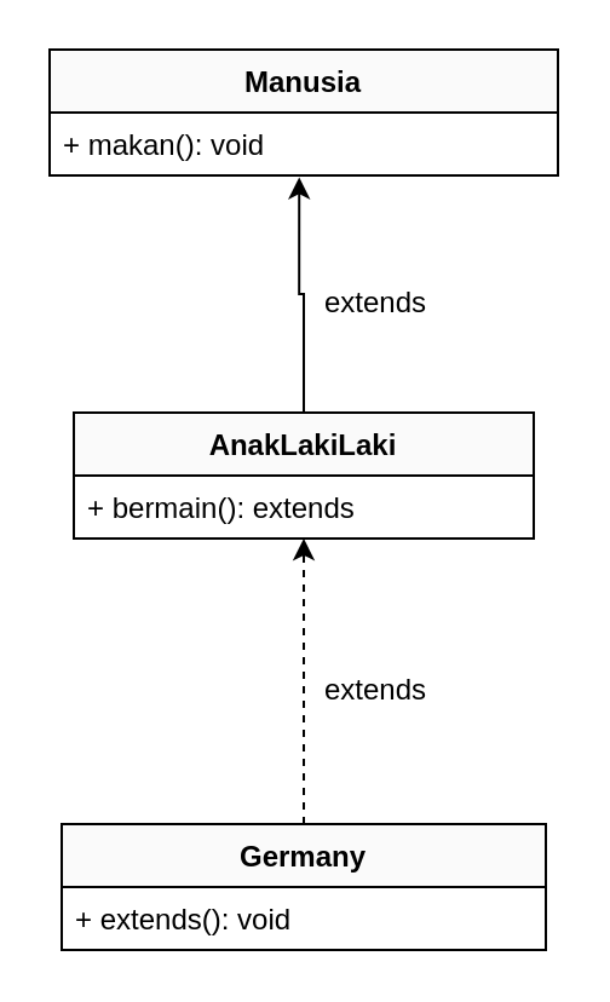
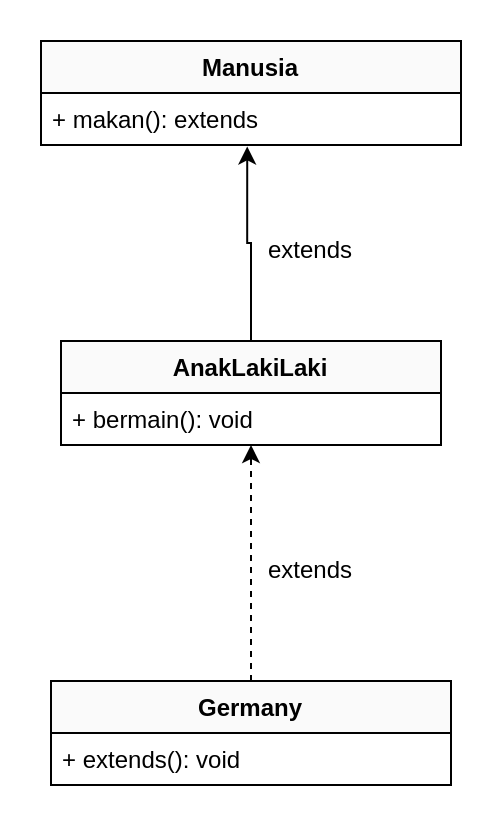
- <mxCell id="6" value="+ makan(): void" style="text;strokeColor=none;fillColor=none;align=left;verticalAlign=top;spacingLeft=4;spacingRight=4;overflow=hidden;rotatable=0;points=[[0,0.5],[1,0.5]];portConstraint=eastwest;" parent="5" vertex="1"><mxGeometry y="26" width="210" height="26" as="geometry" /></mxCell>
+ <mxCell id="6" value="+ makan(): extends" style="text;strokeColor=none;fillColor=none;align=left;verticalAlign=top;spacingLeft=4;spacingRight=4;overflow=hidden;rotatable=0;points=[[0,0.5],[1,0.5]];portConstraint=eastwest;" parent="5" vertex="1"><mxGeometry y="26" width="210" height="26" as="geometry" /></mxCell>
- <mxCell id="4" value="+ bermain(): extends" style="text;strokeColor=none;fillColor=none;align=left;verticalAlign=top;spacingLeft=4;spacingRight=4;overflow=hidden;rotatable=0;points=[[0,0.5],[1,0.5]];portConstraint=eastwest;" parent="3" vertex="1"><mxGeometry y="26" width="190" height="26" as="geometry" /></mxCell>
+ <mxCell id="4" value="+ bermain(): void" style="text;strokeColor=none;fillColor=none;align=left;verticalAlign=top;spacingLeft=4;spacingRight=4;overflow=hidden;rotatable=0;points=[[0,0.5],[1,0.5]];portConstraint=eastwest;" parent="3" vertex="1"><mxGeometry y="26" width="190" height="26" as="geometry" /></mxCell>
